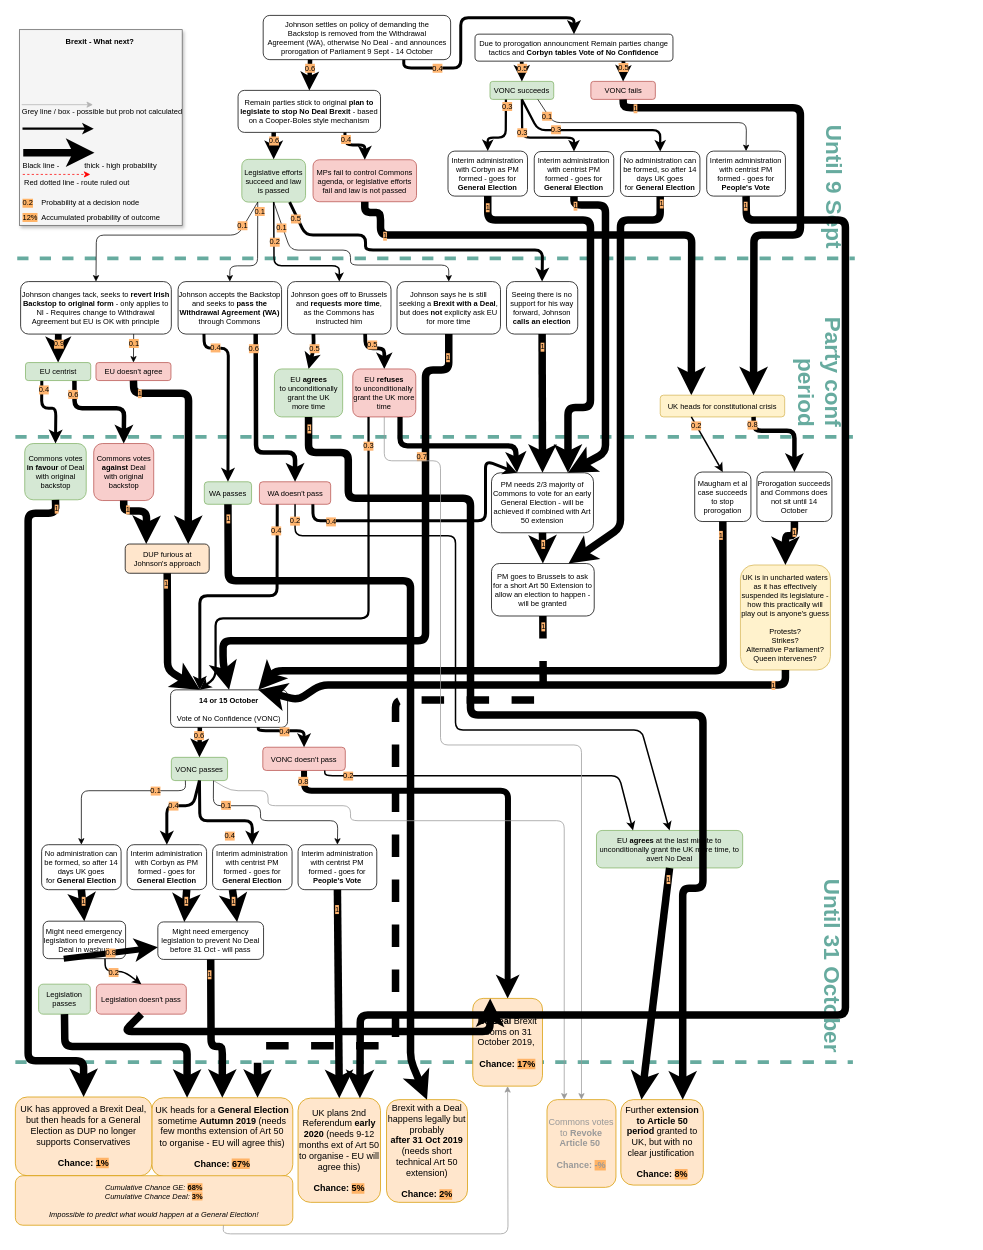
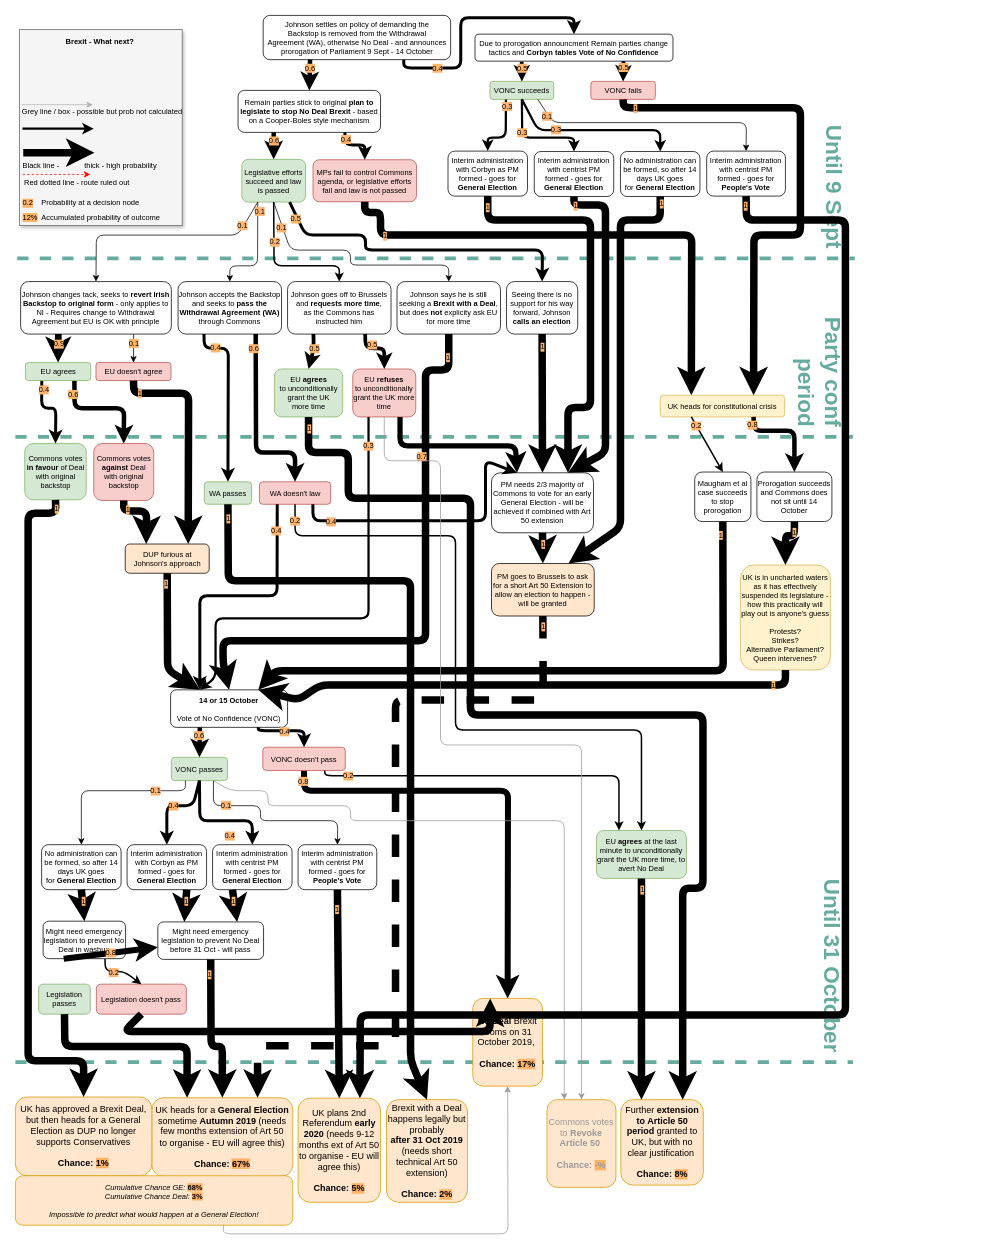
- <mxCell id="36" value="EU centrist" style="rounded=1;whiteSpace=wrap;html=1;fillColor=#d5e8d4;strokeColor=#82b366;fontSize=10;" parent="1" vertex="1"><mxGeometry x="33.5" y="483" width="87" height="24" as="geometry" /></mxCell>
+ <mxCell id="36" value="EU agrees" style="rounded=1;whiteSpace=wrap;html=1;fillColor=#d5e8d4;strokeColor=#82b366;fontSize=10;" parent="1" vertex="1"><mxGeometry x="33.5" y="483" width="87" height="24" as="geometry" /></mxCell>
- <mxCell id="53" value="WA doesn't pass" style="rounded=1;whiteSpace=wrap;html=1;fillColor=#f8cecc;strokeColor=#b85450;fontSize=10;" parent="1" vertex="1"><mxGeometry x="345.5" y="642" width="95" height="30" as="geometry" /></mxCell>
+ <mxCell id="53" value="WA doesn't law" style="rounded=1;whiteSpace=wrap;html=1;fillColor=#f8cecc;strokeColor=#b85450;fontSize=10;" parent="1" vertex="1"><mxGeometry x="345.5" y="642" width="95" height="30" as="geometry" /></mxCell>
- <mxCell id="86" value="PM goes to Brussels to ask for a short Art 50 Extension to allow an election to happen - will be granted" style="rounded=1;whiteSpace=wrap;html=1;fontSize=10;" parent="1" vertex="1"><mxGeometry x="655" y="751" width="137" height="70" as="geometry" /></mxCell>
+ <mxCell id="86" value="PM goes to Brussels to ask for a short Art 50 Extension to allow an election to happen - will be granted" style="rounded=1;whiteSpace=wrap;html=1;fontSize=10;fillColor=#ffe6cc;" parent="1" vertex="1"><mxGeometry x="655" y="751" width="137" height="70" as="geometry" /></mxCell>
- <mxCell id="103" value="EU &lt;b style=&quot;font-size: 10px&quot;&gt;agrees&amp;nbsp;&lt;/b&gt;at the last minute to unconditionally grant the UK more time, to avert No Deal" style="rounded=1;whiteSpace=wrap;html=1;fontSize=10;fillColor=#d5e8d4;strokeColor=#82b366;" parent="1" vertex="1"><mxGeometry x="795" y="1107" width="195" height="50" as="geometry" /></mxCell>
+ <mxCell id="103" value="EU &lt;b style=&quot;font-size: 10px&quot;&gt;agrees&amp;nbsp;&lt;/b&gt;at the last minute to unconditionally grant the UK more time, to avert No Deal" style="rounded=1;whiteSpace=wrap;html=1;fontSize=10;fillColor=#d5e8d4;strokeColor=#82b366;" parent="1" vertex="1"><mxGeometry x="795" y="1107" width="120" height="64" as="geometry" /></mxCell>
